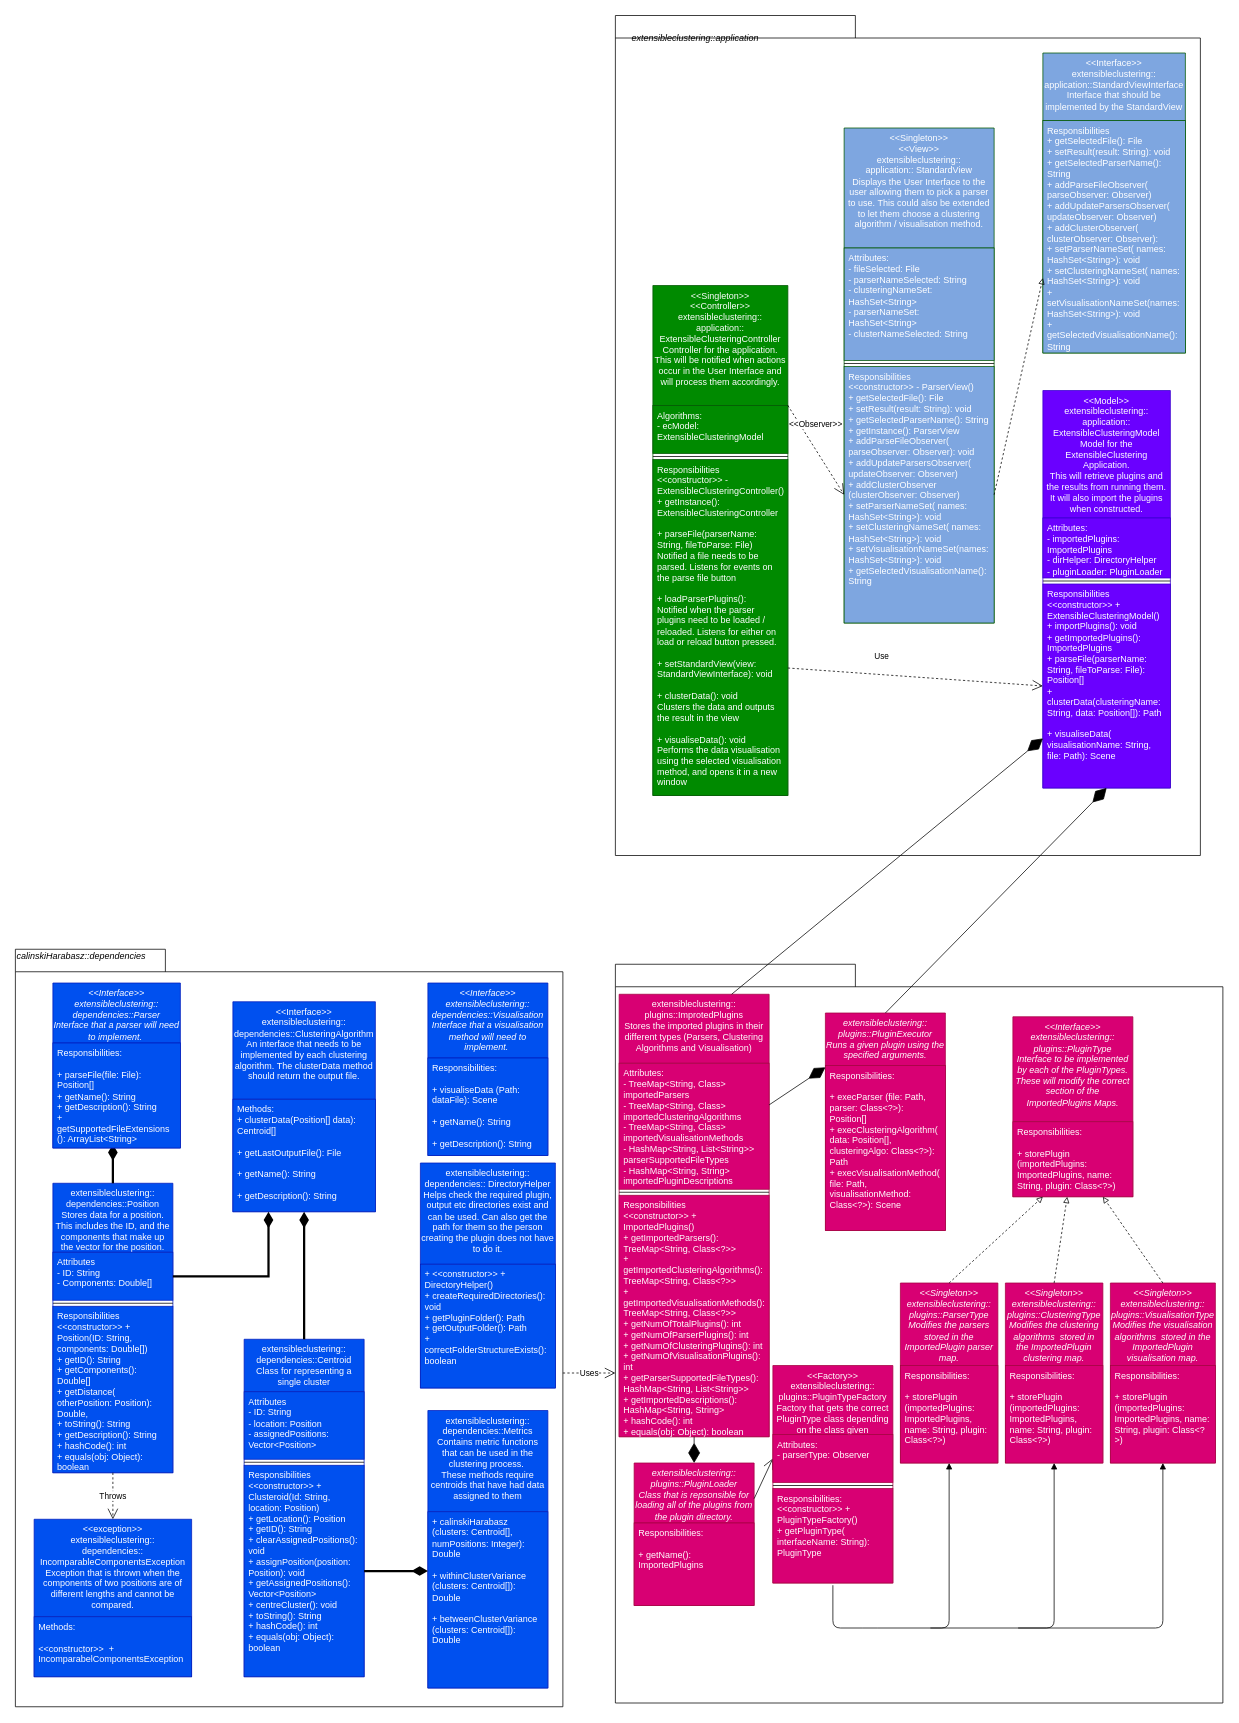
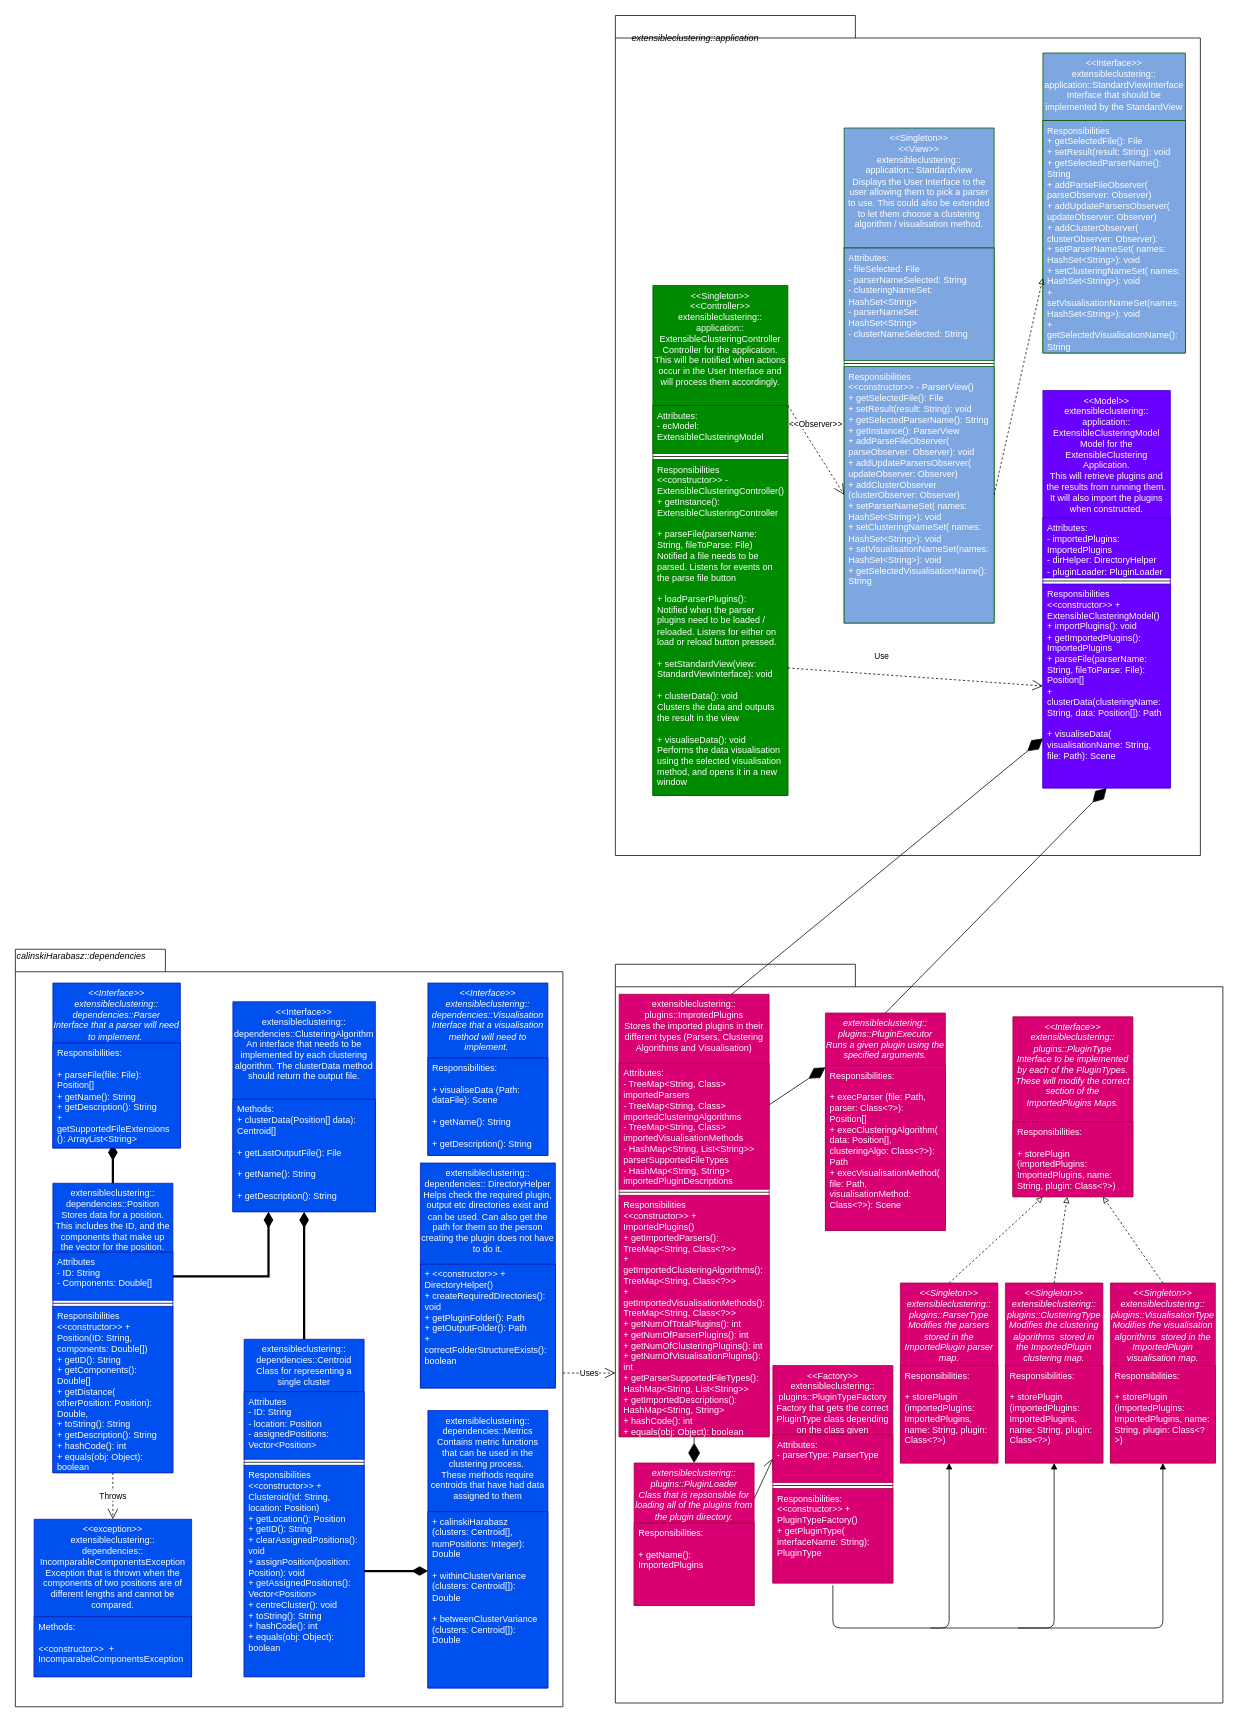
- <mxCell id="56" value="Algorithms:&#10;- ecModel: ExtensibleClusteringModel" style="text;align=left;verticalAlign=top;spacingLeft=4;spacingRight=4;overflow=hidden;rotatable=0;points=[[0,0.5],[1,0.5]];portConstraint=eastwest;rounded=0;shadow=0;html=0;fontStyle=0;whiteSpace=wrap;fillColor=#008a00;strokeColor=#005700;fontColor=#ffffff;" parent="55" vertex="1"><mxGeometry y="160" width="180" height="64" as="geometry" /></mxCell>
+ <mxCell id="56" value="Attributes:&#10;- ecModel: ExtensibleClusteringModel" style="text;align=left;verticalAlign=top;spacingLeft=4;spacingRight=4;overflow=hidden;rotatable=0;points=[[0,0.5],[1,0.5]];portConstraint=eastwest;rounded=0;shadow=0;html=0;fontStyle=0;whiteSpace=wrap;fillColor=#008a00;strokeColor=#005700;fontColor=#ffffff;" parent="55" vertex="1"><mxGeometry y="160" width="180" height="64" as="geometry" /></mxCell>
- <mxCell id="11" value="Attributes:&#10;- parserType: Observer" style="text;align=left;verticalAlign=top;spacingLeft=4;spacingRight=4;overflow=hidden;rotatable=0;points=[[0,0.5],[1,0.5]];portConstraint=eastwest;rounded=0;shadow=0;html=0;fontStyle=0;whiteSpace=wrap;fillColor=#d80073;strokeColor=#A50040;fontColor=#ffffff;" parent="10" vertex="1"><mxGeometry y="92" width="160" height="64" as="geometry" /></mxCell>
+ <mxCell id="11" value="Attributes:&#10;- parserType: ParserType" style="text;align=left;verticalAlign=top;spacingLeft=4;spacingRight=4;overflow=hidden;rotatable=0;points=[[0,0.5],[1,0.5]];portConstraint=eastwest;rounded=0;shadow=0;html=0;fontStyle=0;whiteSpace=wrap;fillColor=#d80073;strokeColor=#A50040;fontColor=#ffffff;" parent="10" vertex="1"><mxGeometry y="92" width="160" height="64" as="geometry" /></mxCell>
